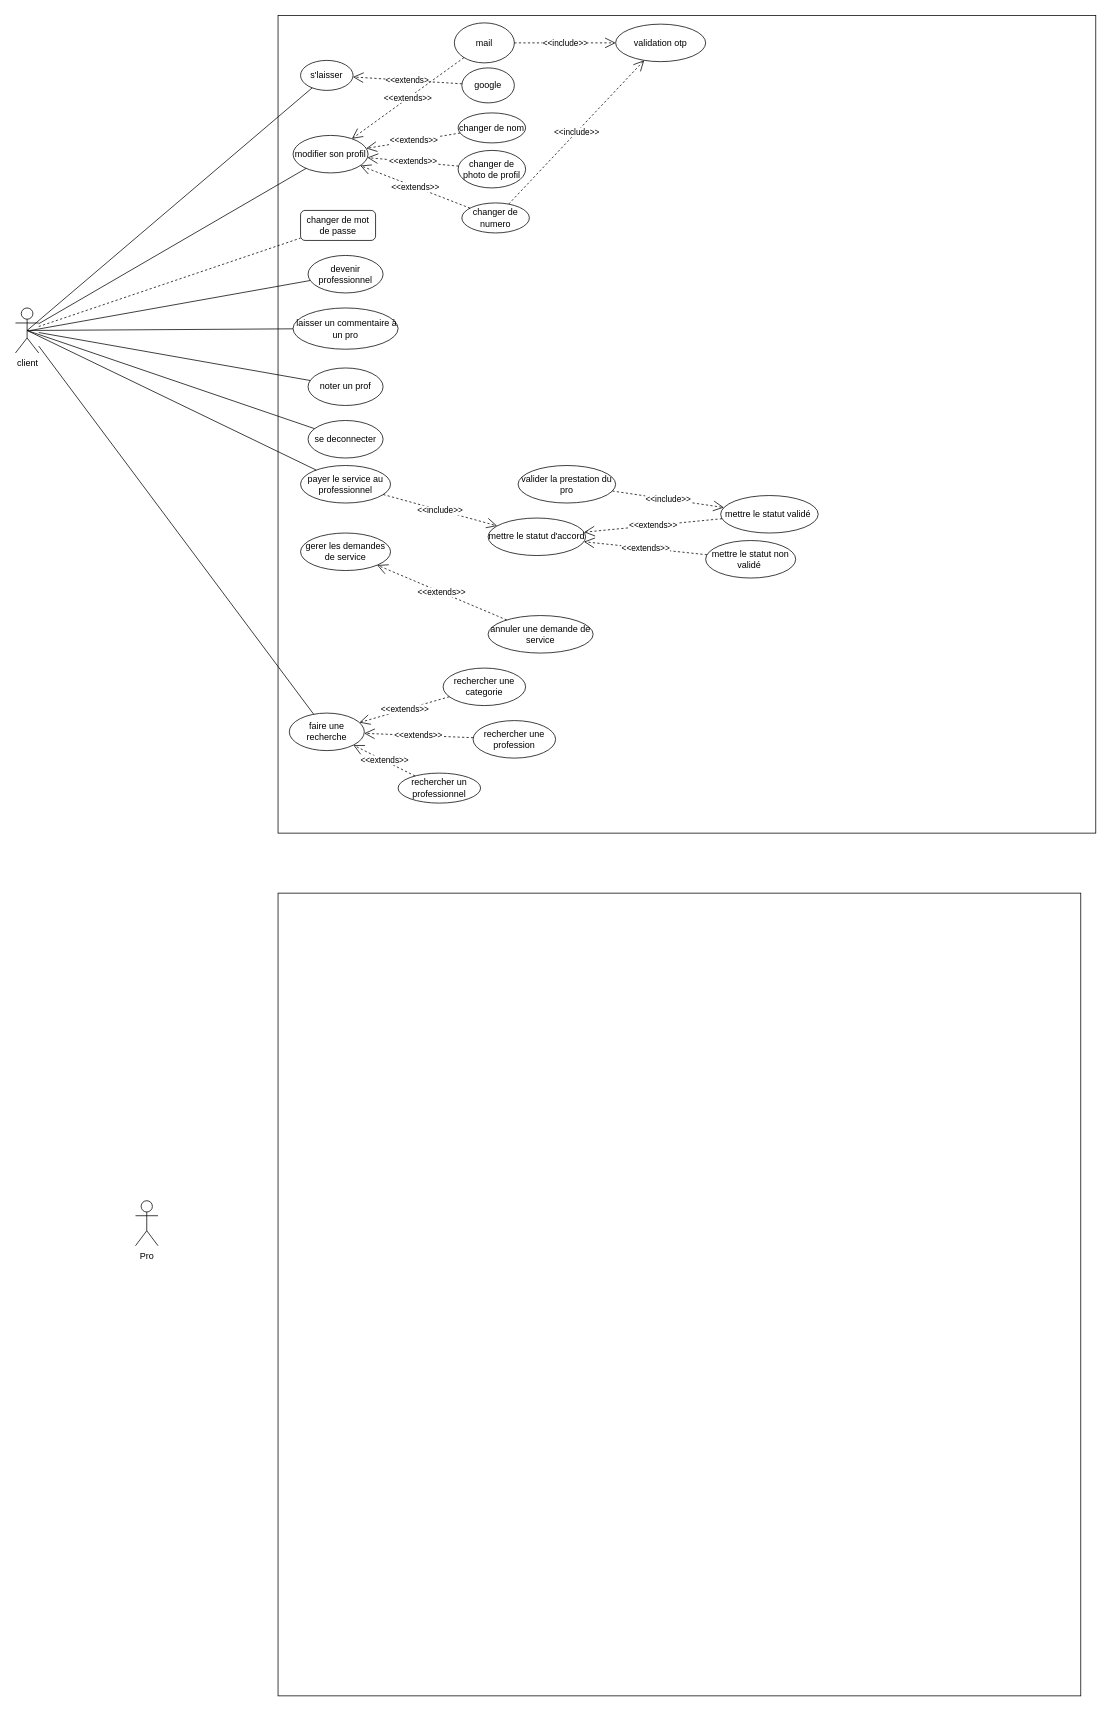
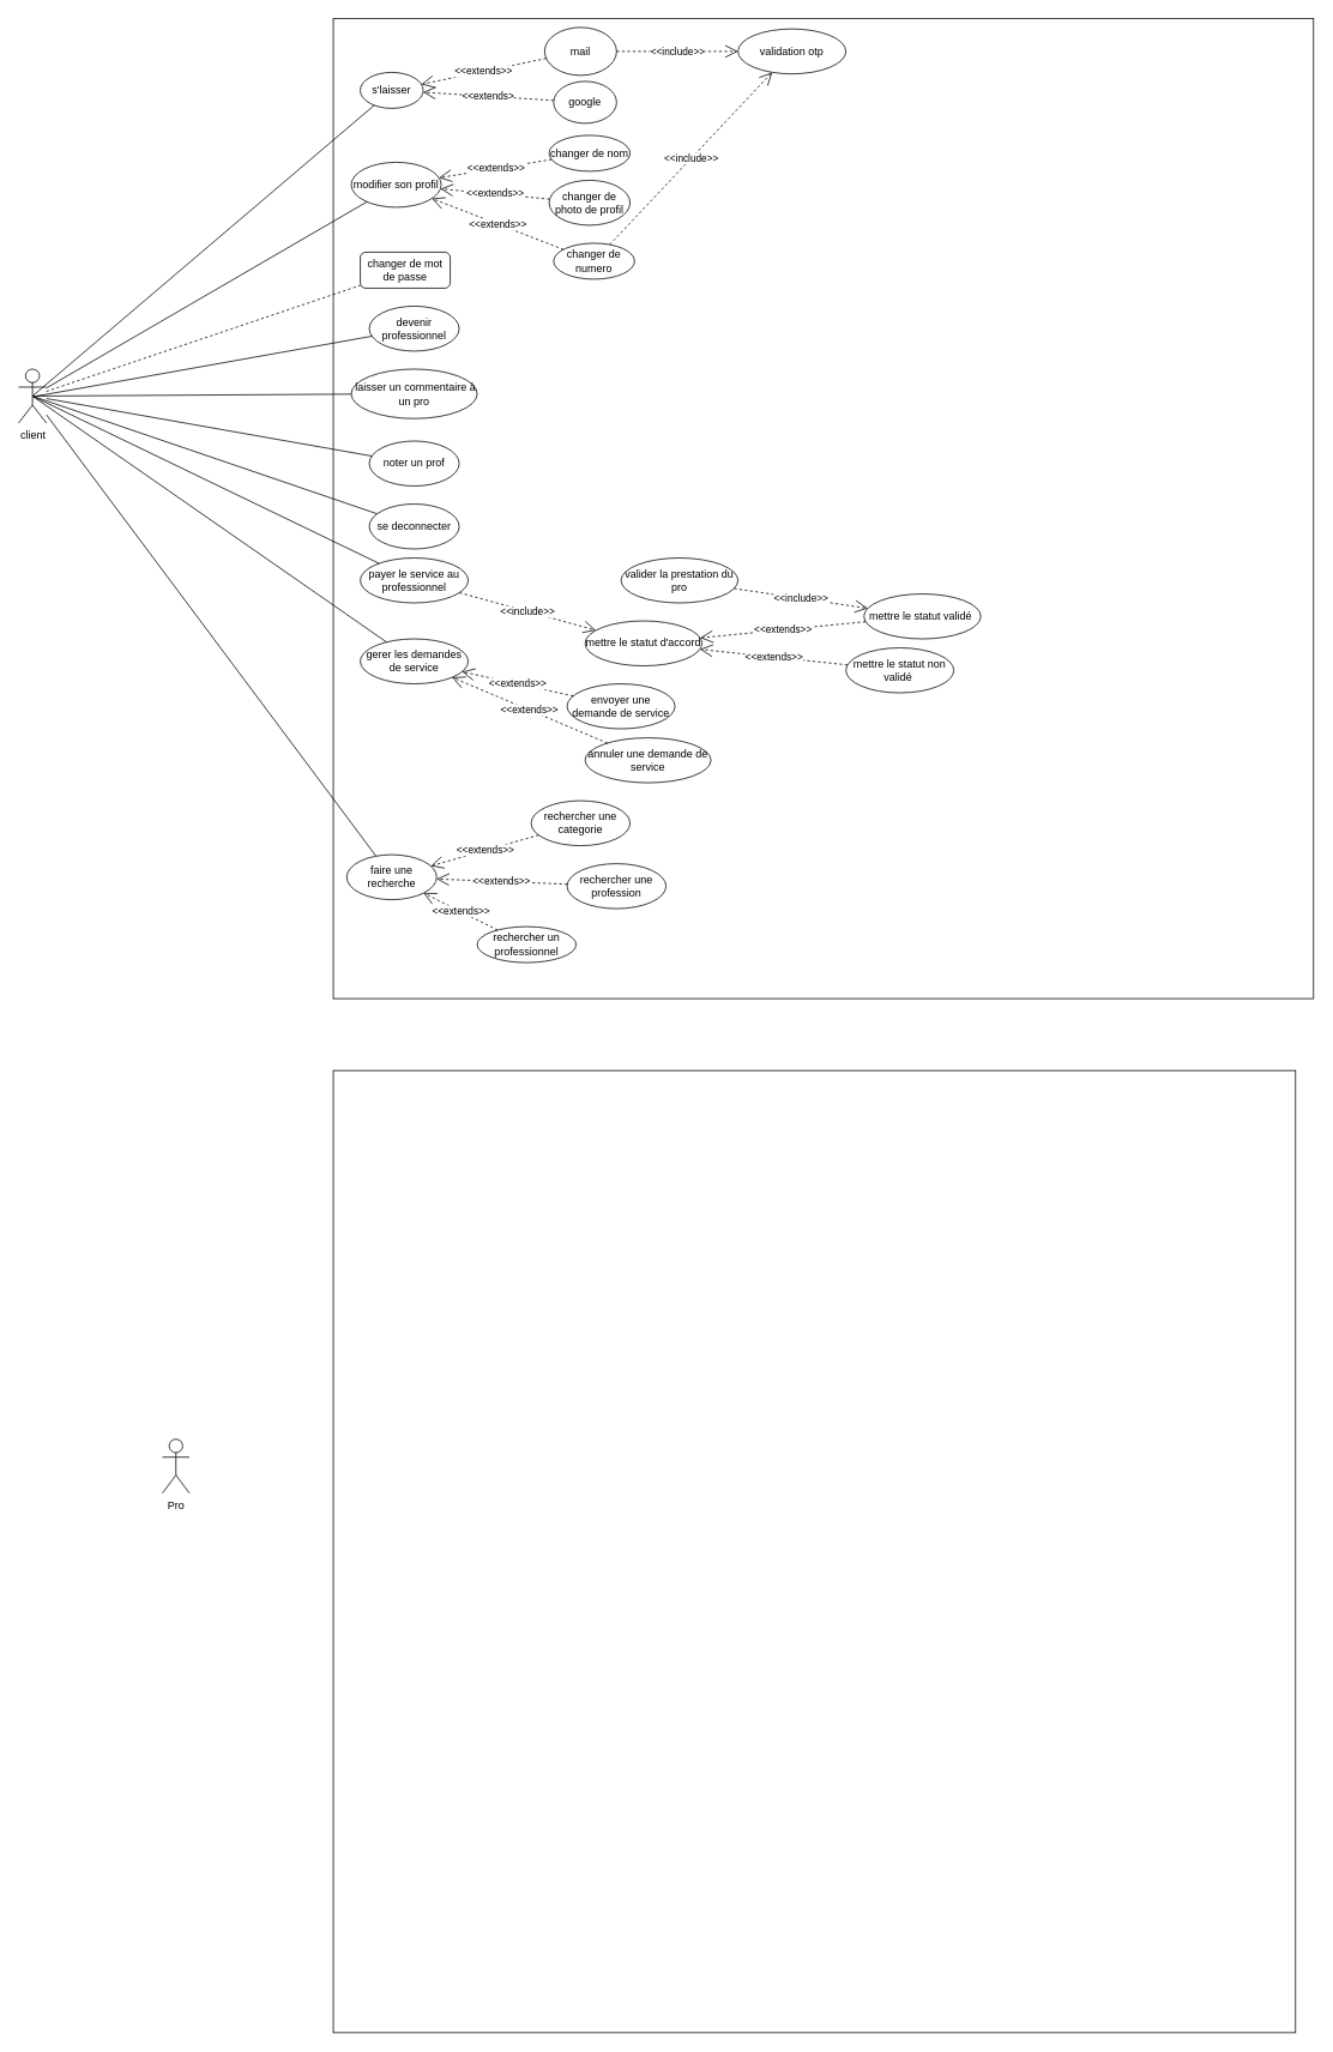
- <mxCell id="35" value="&amp;lt;&amp;lt;extends&amp;gt;&amp;gt;" style="endArrow=open;endSize=12;dashed=1;html=1;rounded=0;" edge="1" parent="1" source="11" target="5"><mxGeometry width="160" relative="1" as="geometry"><mxPoint x="560" y="80" as="sourcePoint" /><mxPoint x="720" y="80" as="targetPoint" /></mxGeometry></mxCell>
+ <mxCell id="35" value="&amp;lt;&amp;lt;extends&amp;gt;&amp;gt;" style="endArrow=open;endSize=12;dashed=1;html=1;rounded=0;" edge="1" parent="1" source="11" target="4"><mxGeometry width="160" relative="1" as="geometry"><mxPoint x="560" y="80" as="sourcePoint" /><mxPoint x="720" y="80" as="targetPoint" /></mxGeometry></mxCell>
+ <mxCell id="33" value="" style="endArrow=none;html=1;rounded=0;exitX=0.5;exitY=0.5;exitDx=0;exitDy=0;exitPerimeter=0;" edge="1" parent="1" source="3" target="21"><mxGeometry width="50" height="50" relative="1" as="geometry"><mxPoint x="-40" y="770" as="sourcePoint" /><mxPoint x="50" y="730" as="targetPoint" /></mxGeometry></mxCell>
+ <mxCell id="44" value="&amp;lt;&amp;lt;extends&amp;gt;&amp;gt;" style="endArrow=open;endSize=12;dashed=1;html=1;rounded=0;" edge="1" parent="1" source="22" target="21"><mxGeometry width="160" relative="1" as="geometry"><mxPoint x="600" y="830" as="sourcePoint" /><mxPoint x="760" y="830" as="targetPoint" /></mxGeometry></mxCell>
+ <mxCell id="22" value="envoyer une demande de service" style="ellipse;whiteSpace=wrap;html=1;" vertex="1" parent="1"><mxGeometry x="630" y="760" width="120" height="50" as="geometry" /></mxCell>
